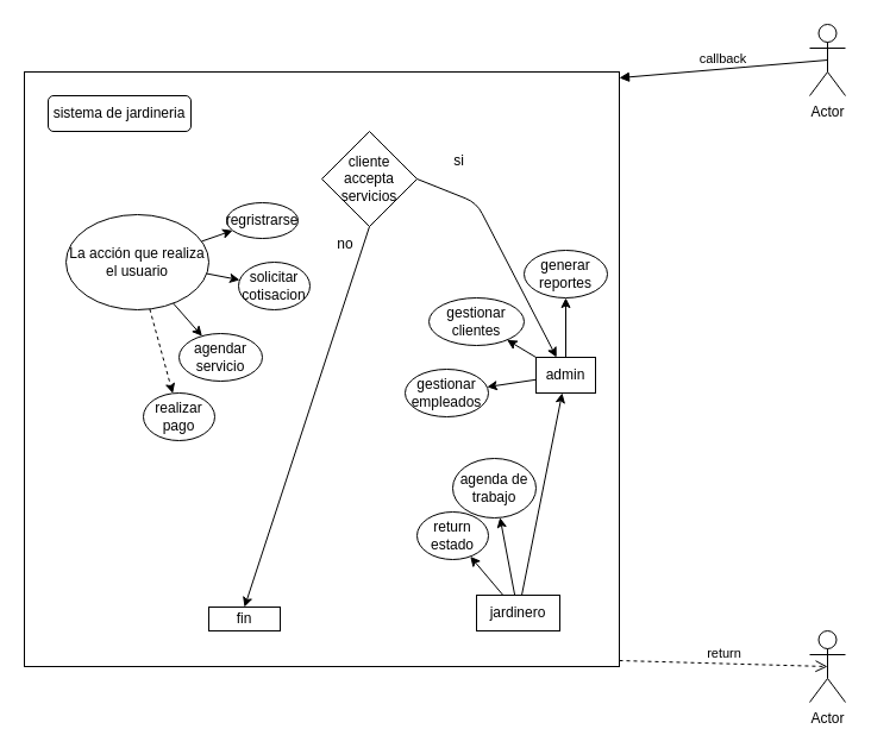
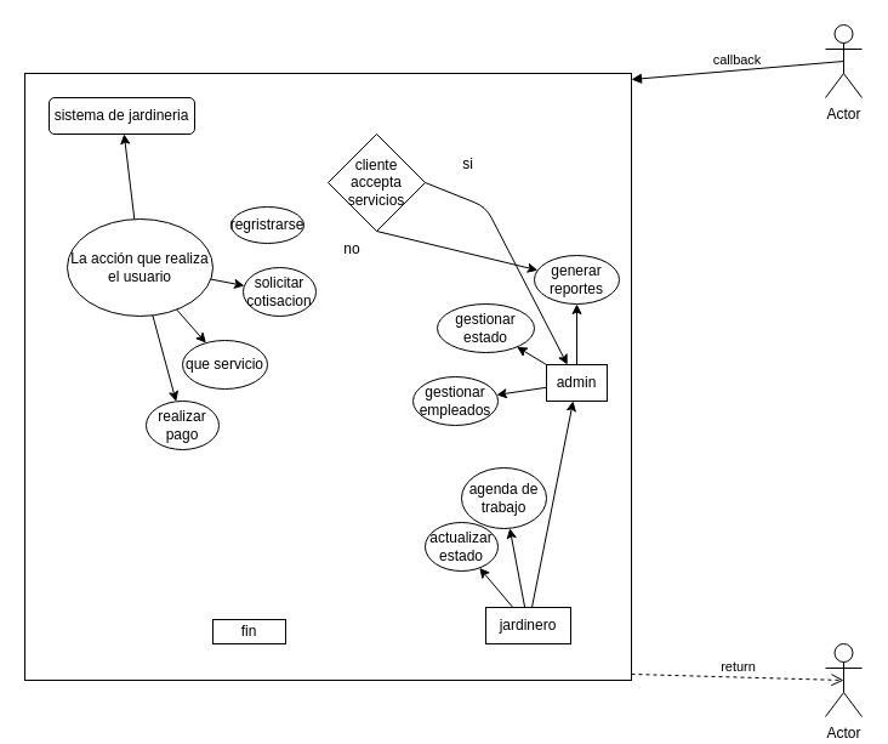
- <mxCell id="21" value="" style="endArrow=classic;html=1;" edge="1" parent="1" source="8" target="9"><mxGeometry width="50" height="50" relative="1" as="geometry"><mxPoint x="300" y="300" as="sourcePoint" /><mxPoint x="350" y="250" as="targetPoint" /></mxGeometry></mxCell>
+ <mxCell id="21" value="" style="endArrow=classic;html=1;" edge="1" parent="1" source="8" target="7"><mxGeometry width="50" height="50" relative="1" as="geometry"><mxPoint x="300" y="300" as="sourcePoint" /><mxPoint x="350" y="250" as="targetPoint" /></mxGeometry></mxCell>
- <mxCell id="17" value="gestionar clientes" style="ellipse;whiteSpace=wrap;html=1;" vertex="1" parent="1"><mxGeometry x="360" y="250" width="80" height="40" as="geometry" /></mxCell>
+ <mxCell id="17" value="gestionar estado" style="ellipse;whiteSpace=wrap;html=1;" vertex="1" parent="1"><mxGeometry x="360" y="250" width="80" height="40" as="geometry" /></mxCell>
- <mxCell id="22" value="" style="endArrow=classic;html=1;dashed=1;" edge="1" parent="1" source="8" target="12"><mxGeometry width="50" height="50" relative="1" as="geometry"><mxPoint x="300" y="300" as="sourcePoint" /><mxPoint x="350" y="250" as="targetPoint" /></mxGeometry></mxCell>
+ <mxCell id="22" value="" style="endArrow=classic;html=1;" edge="1" parent="1" source="8" target="12"><mxGeometry width="50" height="50" relative="1" as="geometry"><mxPoint x="300" y="300" as="sourcePoint" /><mxPoint x="350" y="250" as="targetPoint" /></mxGeometry></mxCell>
- <mxCell id="11" value="agendar servicio" style="ellipse;whiteSpace=wrap;html=1;" vertex="1" parent="1"><mxGeometry x="150" y="280" width="70" height="40" as="geometry" /></mxCell>
+ <mxCell id="11" value="que servicio" style="ellipse;whiteSpace=wrap;html=1;" vertex="1" parent="1"><mxGeometry x="150" y="280" width="70" height="40" as="geometry" /></mxCell>
- <mxCell id="33" value="" style="endArrow=classic;html=1;exitX=0.5;exitY=1;exitDx=0;exitDy=0;entryX=0.5;entryY=0;entryDx=0;entryDy=0;" edge="1" parent="1" source="30" target="32"><mxGeometry width="50" height="50" relative="1" as="geometry"><mxPoint x="300" y="380" as="sourcePoint" /><mxPoint x="350" y="330" as="targetPoint" /></mxGeometry></mxCell>
+ <mxCell id="33" value="" style="endArrow=classic;html=1;exitX=0.5;exitY=1;exitDx=0;exitDy=0;" edge="1" parent="1" source="30" target="19"><mxGeometry width="50" height="50" relative="1" as="geometry"><mxPoint x="300" y="380" as="sourcePoint" /><mxPoint x="350" y="330" as="targetPoint" /></mxGeometry></mxCell>
- <mxCell id="15" value="return estado" style="ellipse;whiteSpace=wrap;html=1;" vertex="1" parent="1"><mxGeometry x="350" y="430" width="60" height="40" as="geometry" /></mxCell>
+ <mxCell id="15" value="actualizar estado" style="ellipse;whiteSpace=wrap;html=1;" vertex="1" parent="1"><mxGeometry x="350" y="430" width="60" height="40" as="geometry" /></mxCell>
